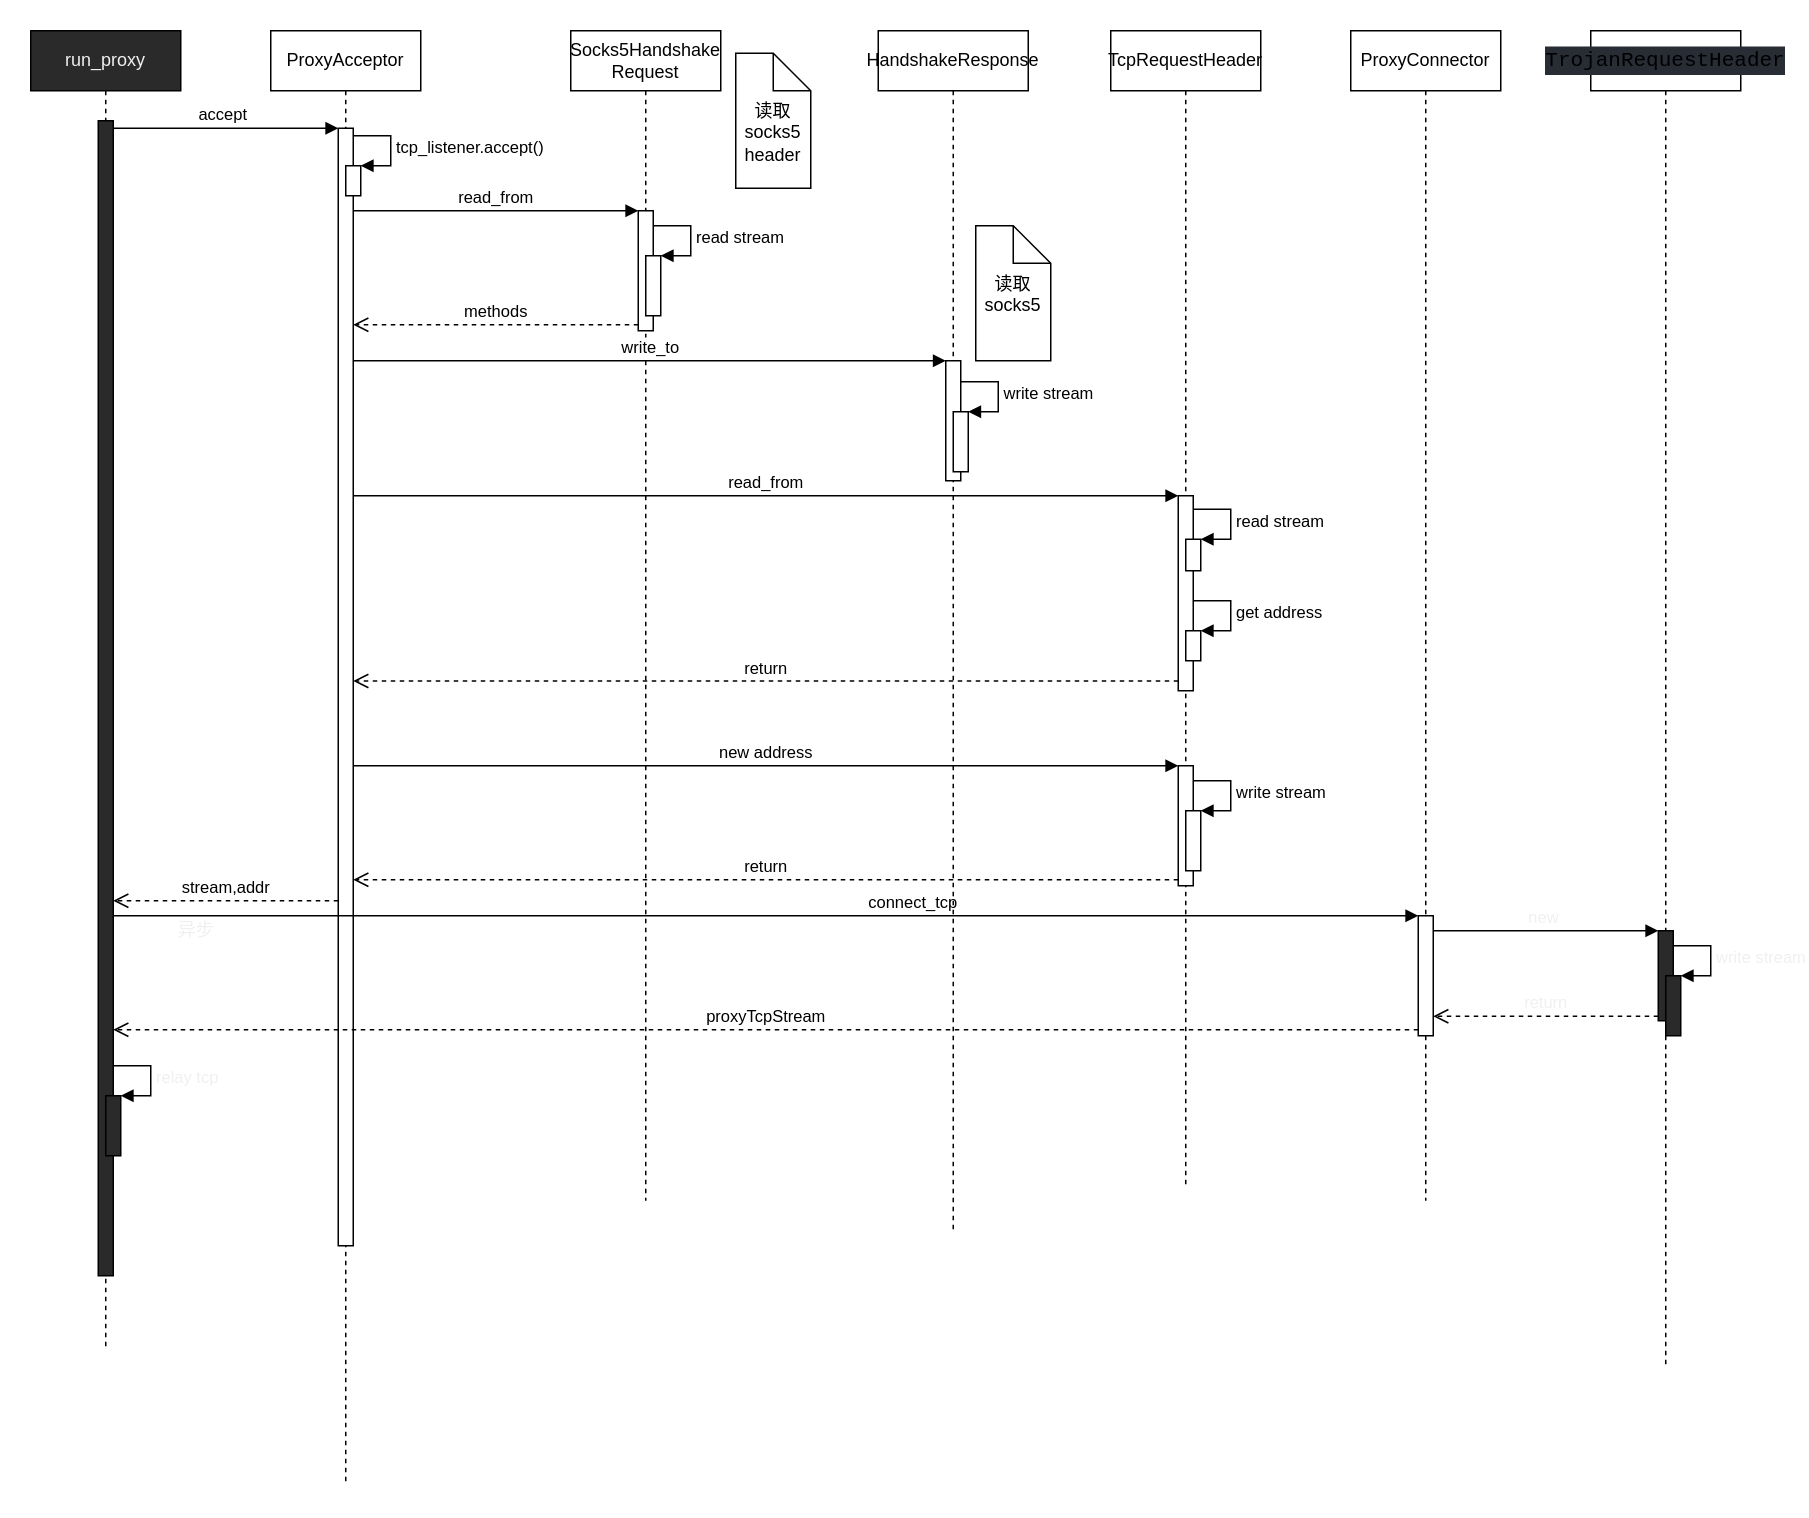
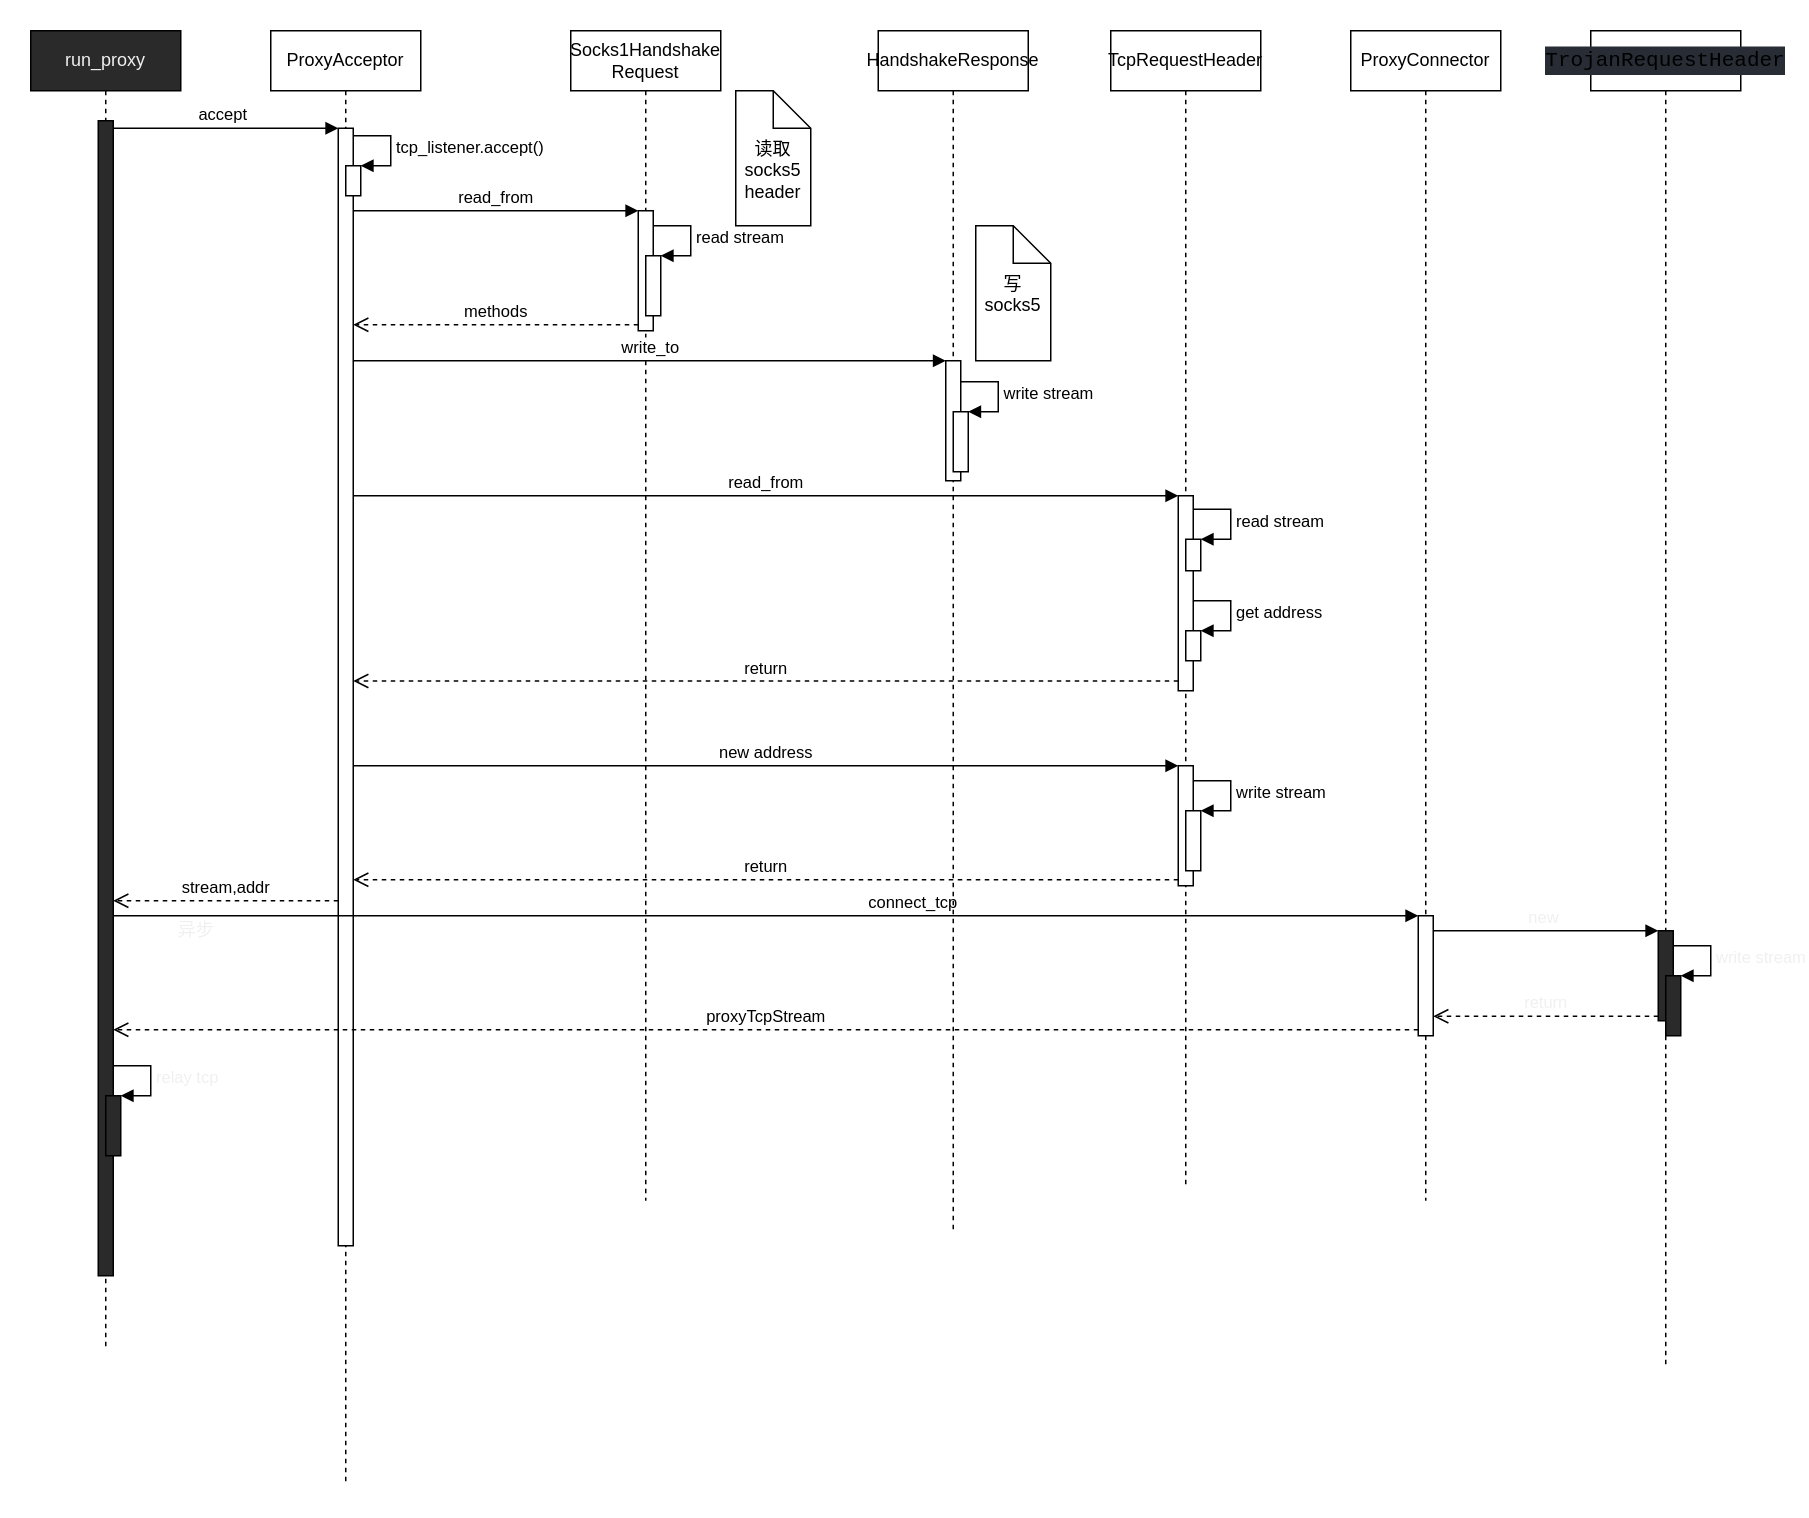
- <mxCell id="11" value="Socks5Handshake&lt;br&gt;Request" style="shape=umlLifeline;perimeter=lifelinePerimeter;whiteSpace=wrap;html=1;container=1;collapsible=0;recursiveResize=0;outlineConnect=0;" vertex="1" parent="1"><mxGeometry x="380" y="20" width="100" height="780" as="geometry" /></mxCell>
+ <mxCell id="11" value="Socks1Handshake&lt;br&gt;Request" style="shape=umlLifeline;perimeter=lifelinePerimeter;whiteSpace=wrap;html=1;container=1;collapsible=0;recursiveResize=0;outlineConnect=0;" vertex="1" parent="1"><mxGeometry x="380" y="20" width="100" height="780" as="geometry" /></mxCell>
- <mxCell id="17" value="读取socks5 header" style="shape=note2;boundedLbl=1;whiteSpace=wrap;html=1;size=25;verticalAlign=top;align=center;" vertex="1" parent="1"><mxGeometry x="490" y="35" width="50" height="90" as="geometry" /></mxCell>
+ <mxCell id="17" value="读取socks5 header" style="shape=note2;boundedLbl=1;whiteSpace=wrap;html=1;size=25;verticalAlign=top;align=center;" vertex="1" parent="1"><mxGeometry x="490" y="60" width="50" height="90" as="geometry" /></mxCell>
- <mxCell id="23" value="读取socks5" style="shape=note2;boundedLbl=1;whiteSpace=wrap;html=1;size=25;verticalAlign=top;align=center;" vertex="1" parent="1"><mxGeometry x="650" y="150" width="50" height="90" as="geometry" /></mxCell>
+ <mxCell id="23" value="写socks5" style="shape=note2;boundedLbl=1;whiteSpace=wrap;html=1;size=25;verticalAlign=top;align=center;" vertex="1" parent="1"><mxGeometry x="650" y="150" width="50" height="90" as="geometry" /></mxCell>
